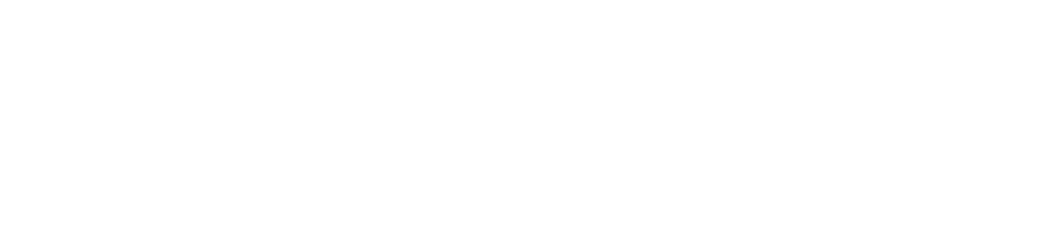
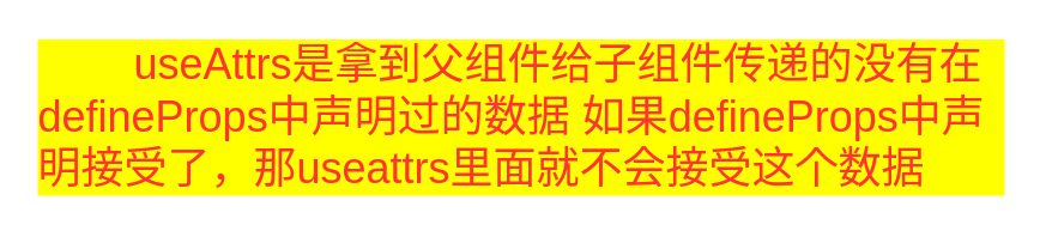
+ <mxCell id="2" value="&lt;div style=&quot;text-align: left;&quot;&gt;&lt;span style=&quot;font-size: 24px;&quot;&gt;&lt;span style=&quot;white-space: pre;&quot;&gt;&#09;&lt;/span&gt;useAttrs是拿到父组件给子组件传递的没有在defineProps中声明过的数据 如果defineProps中声明接受了，那useattrs里面就不会接受这个数据&lt;/span&gt;&lt;br&gt;&lt;/div&gt;" style="text;strokeColor=none;align=center;fillColor=none;html=1;verticalAlign=middle;whiteSpace=wrap;rounded=0;fontSize=14;fontColor=#FF3333;labelBackgroundColor=#FFFF00;" vertex="1" parent="1"><mxGeometry x="20" y="20" width="540" height="90" as="geometry" /></mxCell>
